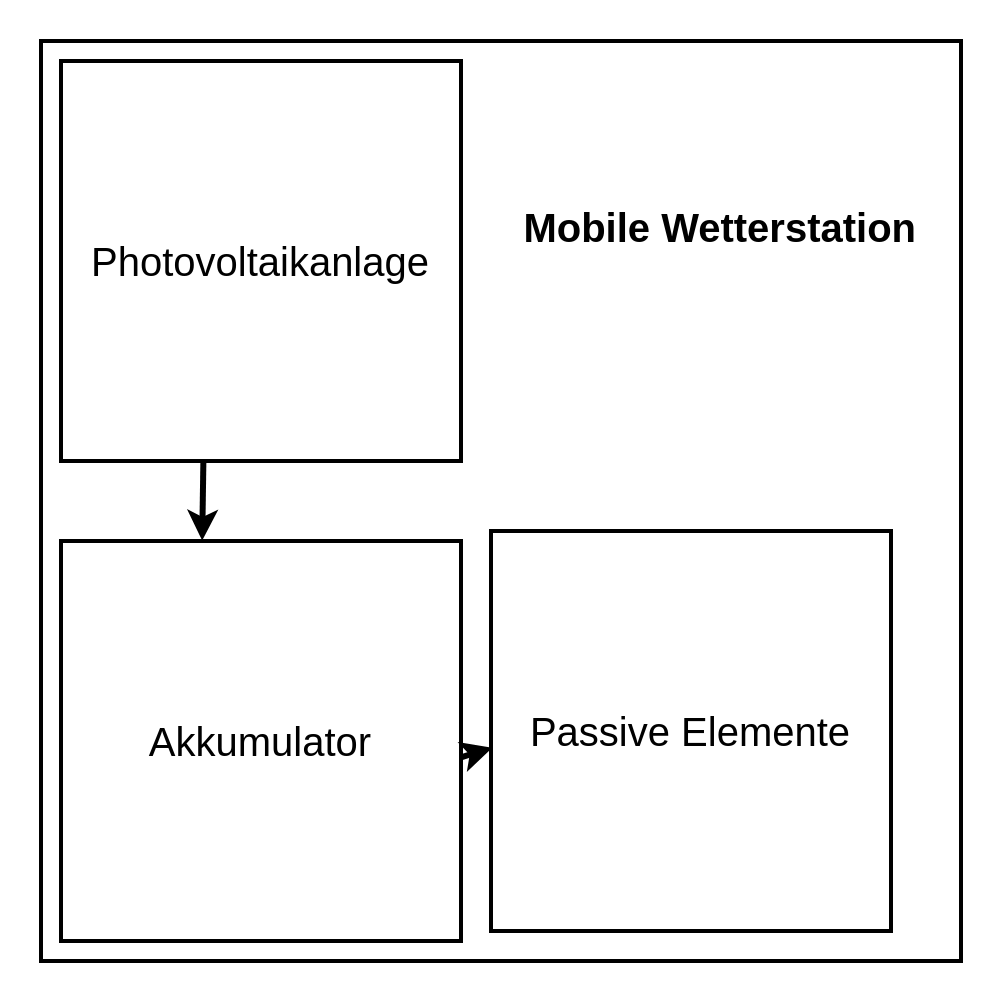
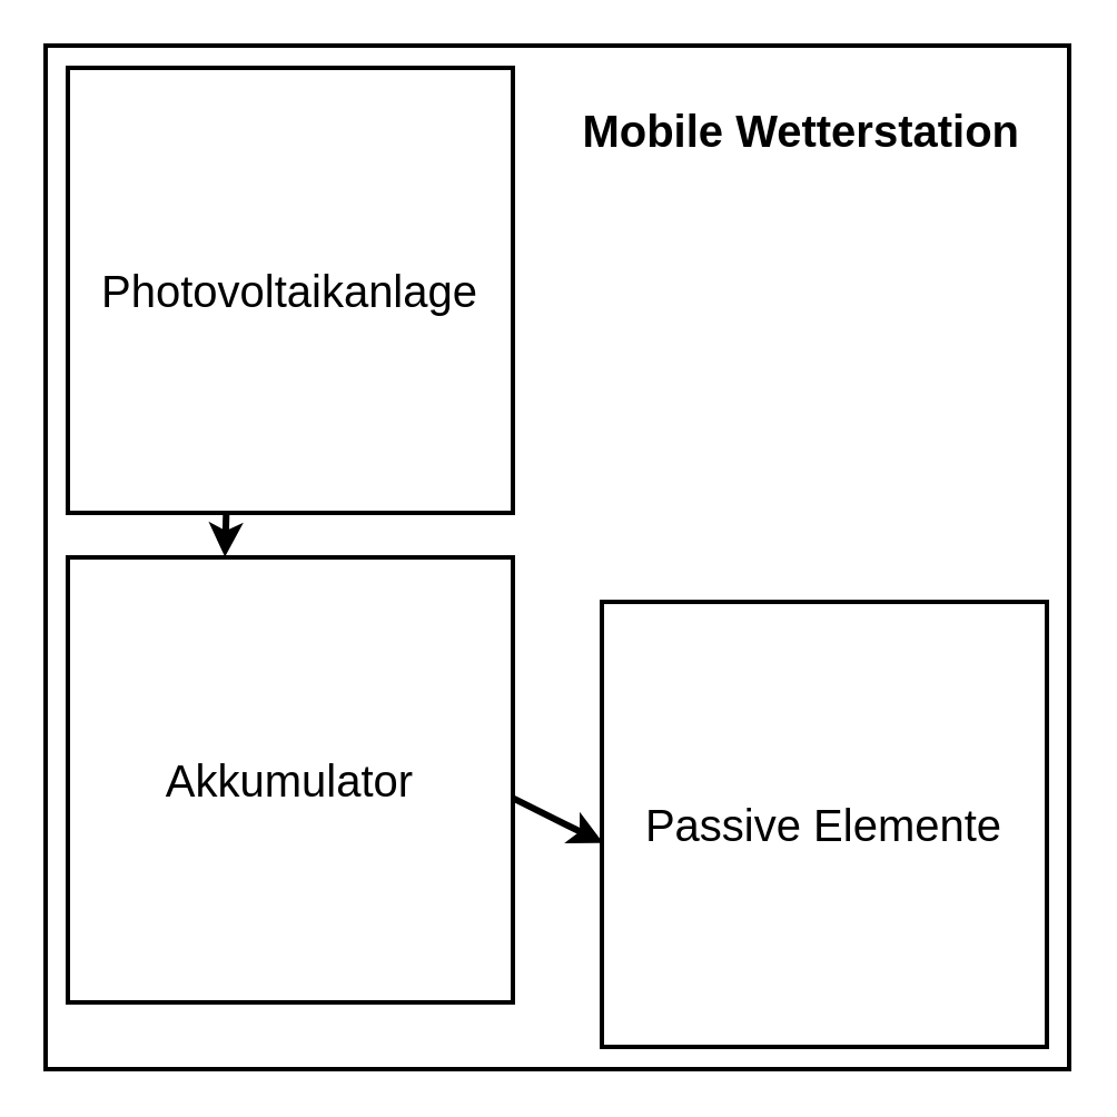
- <mxCell id="8" value="&lt;font size=&quot;1&quot;&gt;&lt;b style=&quot;font-size: 20px&quot;&gt;Mobile Wetterstation&lt;/b&gt;&lt;/font&gt;&lt;br style=&quot;font-size: 14px&quot;&gt;" style="text;html=1;strokeColor=none;fillColor=none;align=right;verticalAlign=top;whiteSpace=wrap;rounded=0;fontSize=14;" parent="1" vertex="1"><mxGeometry x="240" y="95" width="220" height="50" as="geometry" /></mxCell>
+ <mxCell id="8" value="&lt;font size=&quot;1&quot;&gt;&lt;b style=&quot;font-size: 20px&quot;&gt;Mobile Wetterstation&lt;/b&gt;&lt;/font&gt;&lt;br style=&quot;font-size: 14px&quot;&gt;" style="text;html=1;strokeColor=none;fillColor=none;align=right;verticalAlign=top;whiteSpace=wrap;rounded=0;fontSize=14;" parent="1" vertex="1"><mxGeometry x="240" y="40" width="220" height="50" as="geometry" /></mxCell>
- <mxCell id="4" value="&lt;font style=&quot;font-size: 20px&quot;&gt;Passive Elemente&lt;/font&gt;" style="whiteSpace=wrap;html=1;aspect=fixed;strokeWidth=2;" parent="1" vertex="1"><mxGeometry x="245" y="265" width="200" height="200" as="geometry" /></mxCell>
+ <mxCell id="4" value="&lt;font style=&quot;font-size: 20px&quot;&gt;Passive Elemente&lt;/font&gt;" style="whiteSpace=wrap;html=1;aspect=fixed;strokeWidth=2;" parent="1" vertex="1"><mxGeometry x="270" y="270" width="200" height="200" as="geometry" /></mxCell>
- <mxCell id="3" value="&lt;font style=&quot;font-size: 20px&quot;&gt;Akkumulator&lt;/font&gt;" style="whiteSpace=wrap;html=1;aspect=fixed;strokeWidth=2;" parent="1" vertex="1"><mxGeometry x="30" y="270" width="200" height="200" as="geometry" /></mxCell>
+ <mxCell id="3" value="&lt;font style=&quot;font-size: 20px&quot;&gt;Akkumulator&lt;/font&gt;" style="whiteSpace=wrap;html=1;aspect=fixed;strokeWidth=2;" parent="1" vertex="1"><mxGeometry x="30" y="250" width="200" height="200" as="geometry" /></mxCell>
